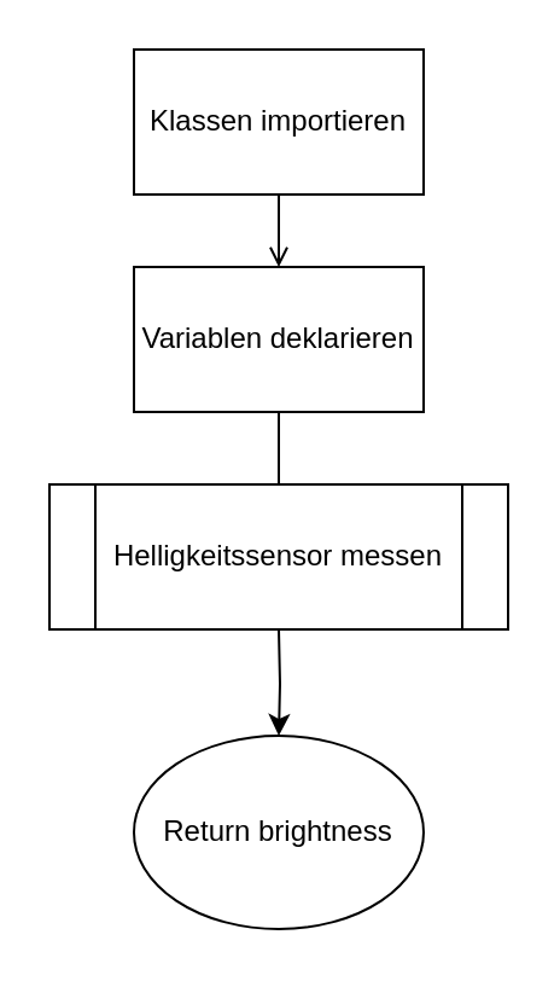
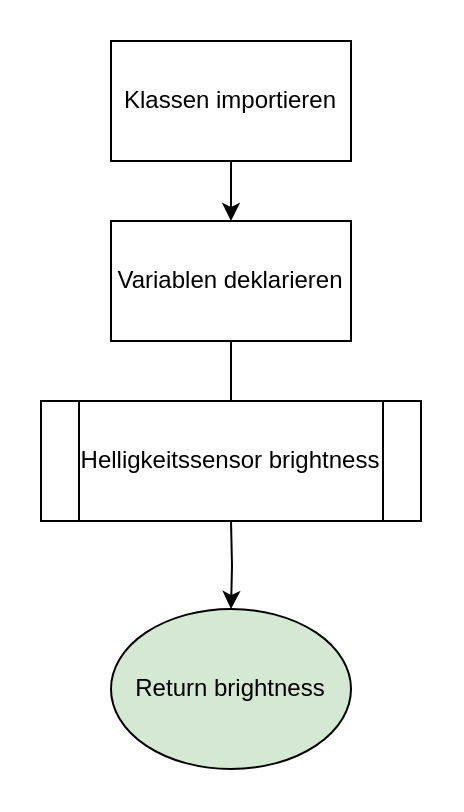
- <mxCell id="2" value="" style="edgeStyle=orthogonalEdgeStyle;rounded=0;orthogonalLoop=1;jettySize=auto;html=1;endArrow=open;" edge="1" parent="1" source="3" target="5"><mxGeometry relative="1" as="geometry" /></mxCell>
+ <mxCell id="2" value="" style="edgeStyle=orthogonalEdgeStyle;rounded=0;orthogonalLoop=1;jettySize=auto;html=1;" edge="1" parent="1" source="3" target="5"><mxGeometry relative="1" as="geometry" /></mxCell>
- <mxCell id="8" value="&lt;span&gt;Helligkeitssensor messen&lt;/span&gt;" style="shape=process;whiteSpace=wrap;html=1;backgroundOutline=1;" vertex="1" parent="1"><mxGeometry x="20" y="200" width="190" height="60" as="geometry" /></mxCell>
+ <mxCell id="8" value="&lt;span&gt;Helligkeitssensor brightness&lt;/span&gt;" style="shape=process;whiteSpace=wrap;html=1;backgroundOutline=1;" vertex="1" parent="1"><mxGeometry x="20" y="200" width="190" height="60" as="geometry" /></mxCell>
- <mxCell id="7" value="Return brightness" style="ellipse;whiteSpace=wrap;html=1;rounded=0;" vertex="1" parent="1"><mxGeometry x="55" y="304" width="120" height="80" as="geometry" /></mxCell>
+ <mxCell id="7" value="Return brightness" style="ellipse;whiteSpace=wrap;html=1;rounded=0;fillColor=#d5e8d4;" vertex="1" parent="1"><mxGeometry x="55" y="304" width="120" height="80" as="geometry" /></mxCell>
